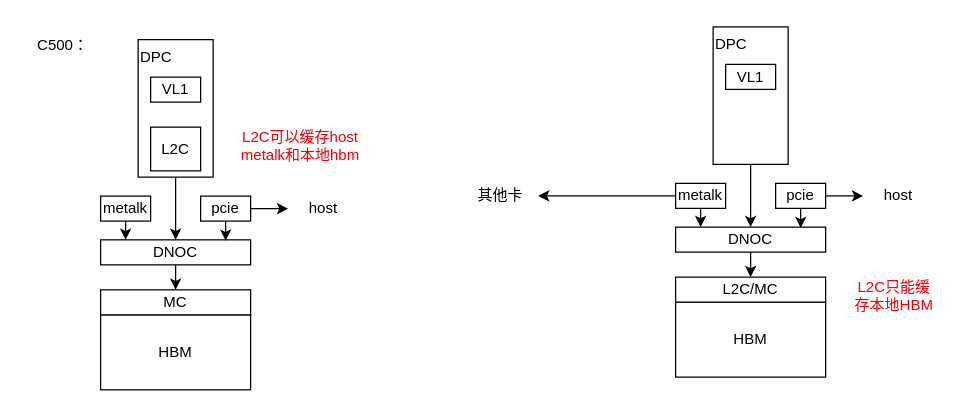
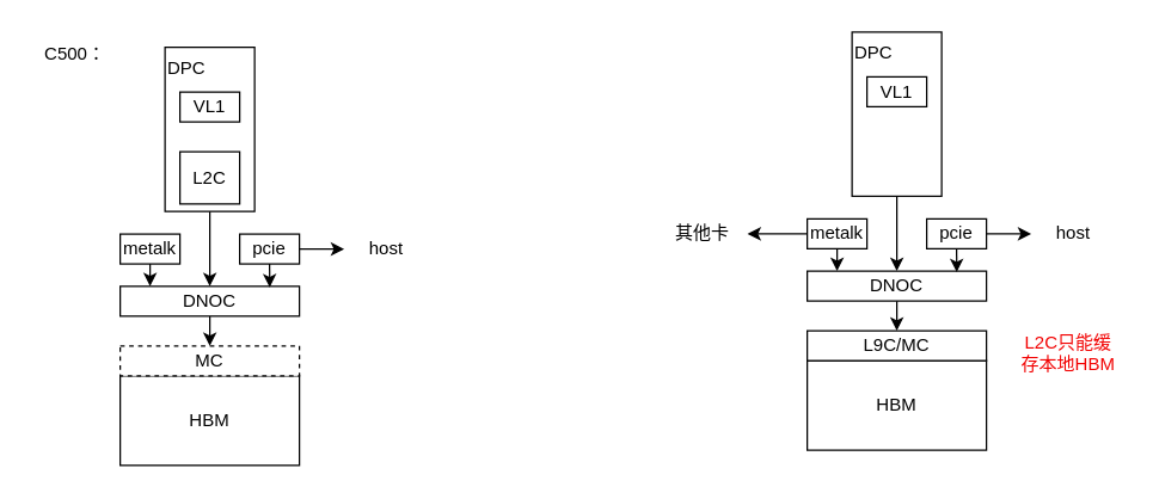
- <mxCell id="35" value="&lt;font style=&quot;color: rgb(242, 2, 2);&quot;&gt;L2C可以缓存host metalk和本地hbm&lt;/font&gt;" style="text;html=1;align=center;verticalAlign=middle;whiteSpace=wrap;rounded=0;" vertex="1" parent="1"><mxGeometry y="100.82" width="100" height="30" as="geometry" x="190" /></mxCell>
- <mxCell id="9" value="其他卡" style="text;html=1;align=center;verticalAlign=middle;whiteSpace=wrap;rounded=0;" vertex="1" parent="1"><mxGeometry x="370" y="140.997" width="60" height="30" as="geometry" /></mxCell>
+ <mxCell id="9" value="其他卡" style="text;html=1;align=center;verticalAlign=middle;whiteSpace=wrap;rounded=0;" vertex="1" parent="1"><mxGeometry x="440" y="140.997" width="60" height="30" as="geometry" /></mxCell>
- <mxCell id="3" value="L2C/MC" style="rounded=0;whiteSpace=wrap;html=1;" vertex="1" parent="1"><mxGeometry x="540" y="221" width="120" height="20" as="geometry" /></mxCell>
+ <mxCell id="3" value="L9C/MC" style="rounded=0;whiteSpace=wrap;html=1;" vertex="1" parent="1"><mxGeometry x="540" y="221" width="120" height="20" as="geometry" /></mxCell>
- <mxCell id="20" value="MC" style="rounded=0;whiteSpace=wrap;html=1;" vertex="1" parent="1"><mxGeometry x="80" y="231.18" width="120" height="20" as="geometry" /></mxCell>
+ <mxCell id="20" value="MC" style="rounded=0;whiteSpace=wrap;html=1;dashed=1;" vertex="1" parent="1"><mxGeometry x="80" y="231.18" width="120" height="20" as="geometry" /></mxCell>
